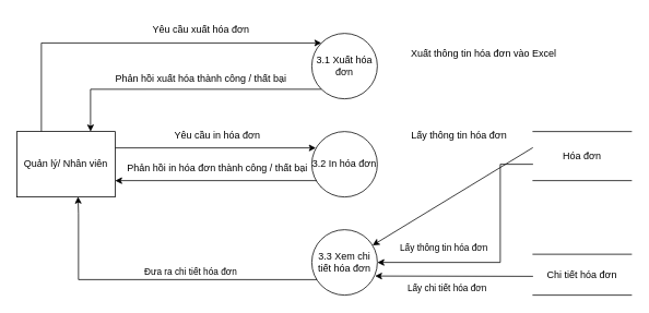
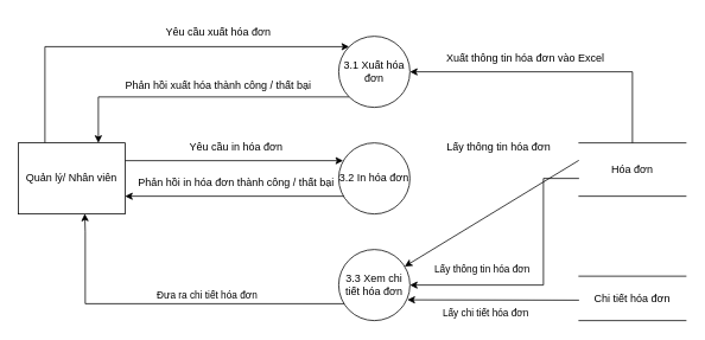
+ <mxCell id="5" style="edgeStyle=orthogonalEdgeStyle;rounded=0;orthogonalLoop=1;jettySize=auto;html=1;entryX=0.5;entryY=0;entryDx=0;entryDy=0;startArrow=classic;startFill=1;endArrow=none;endFill=0;" parent="1" source="7" target="8" edge="1"><mxGeometry relative="1" as="geometry" /></mxCell>
